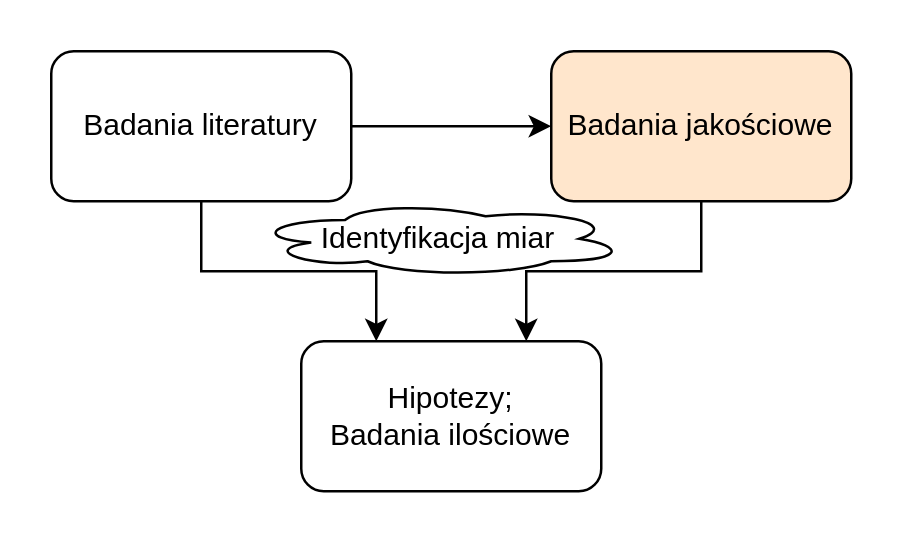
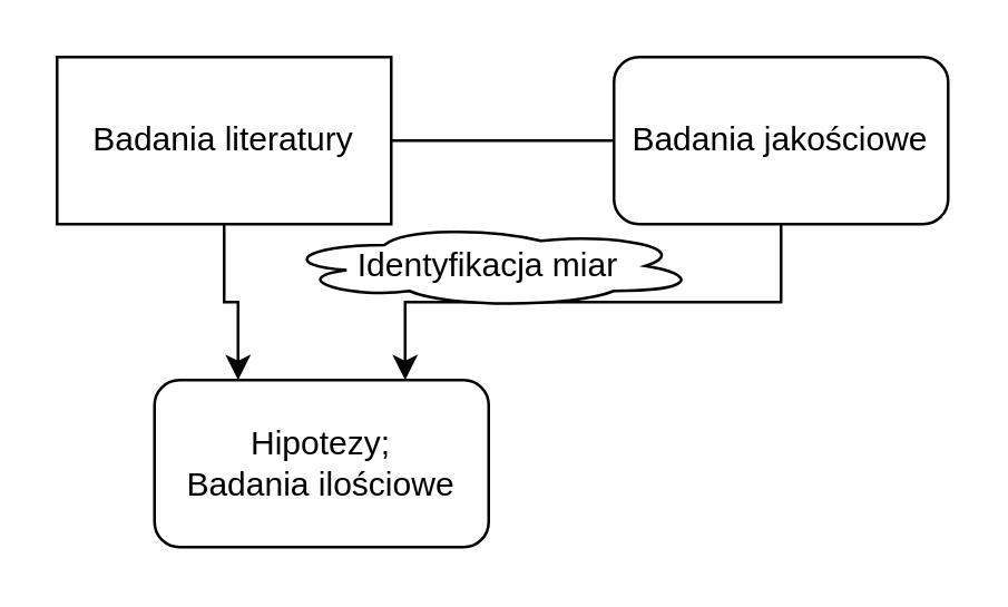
- <mxCell id="4" value="Badania literatury" style="rounded=1;whiteSpace=wrap;html=1;" vertex="1" parent="1"><mxGeometry x="20" y="20" width="120" height="60" as="geometry" /></mxCell>
+ <mxCell id="4" value="Badania literatury" style="whiteSpace=wrap;html=1;rounded=0;" vertex="1" parent="1"><mxGeometry x="20" y="20" width="120" height="60" as="geometry" /></mxCell>
- <mxCell id="2" value="" style="edgeStyle=orthogonalEdgeStyle;rounded=0;orthogonalLoop=1;jettySize=auto;html=1;" edge="1" parent="1" source="4" target="6"><mxGeometry relative="1" as="geometry" /></mxCell>
+ <mxCell id="2" value="" style="edgeStyle=orthogonalEdgeStyle;rounded=0;orthogonalLoop=1;jettySize=auto;html=1;endArrow=none;" edge="1" parent="1" source="4" target="6"><mxGeometry relative="1" as="geometry" /></mxCell>
- <mxCell id="6" value="&lt;div&gt;Badania jakościowe&lt;/div&gt;" style="rounded=1;whiteSpace=wrap;html=1;fillColor=#ffe6cc;" vertex="1" parent="1"><mxGeometry x="220" y="20" width="120" height="60" as="geometry" /></mxCell>
+ <mxCell id="6" value="&lt;div&gt;Badania jakościowe&lt;/div&gt;" style="rounded=1;whiteSpace=wrap;html=1;" vertex="1" parent="1"><mxGeometry x="220" y="20" width="120" height="60" as="geometry" /></mxCell>
- <mxCell id="7" value="Hipotezy;&lt;br&gt;Badania ilościowe" style="rounded=1;whiteSpace=wrap;html=1;" vertex="1" parent="1"><mxGeometry x="120" y="136" width="120" height="60" as="geometry" /></mxCell>
+ <mxCell id="7" value="Hipotezy;&lt;br&gt;Badania ilościowe" style="rounded=1;whiteSpace=wrap;html=1;" vertex="1" parent="1"><mxGeometry x="55" y="136" width="120" height="60" as="geometry" /></mxCell>
